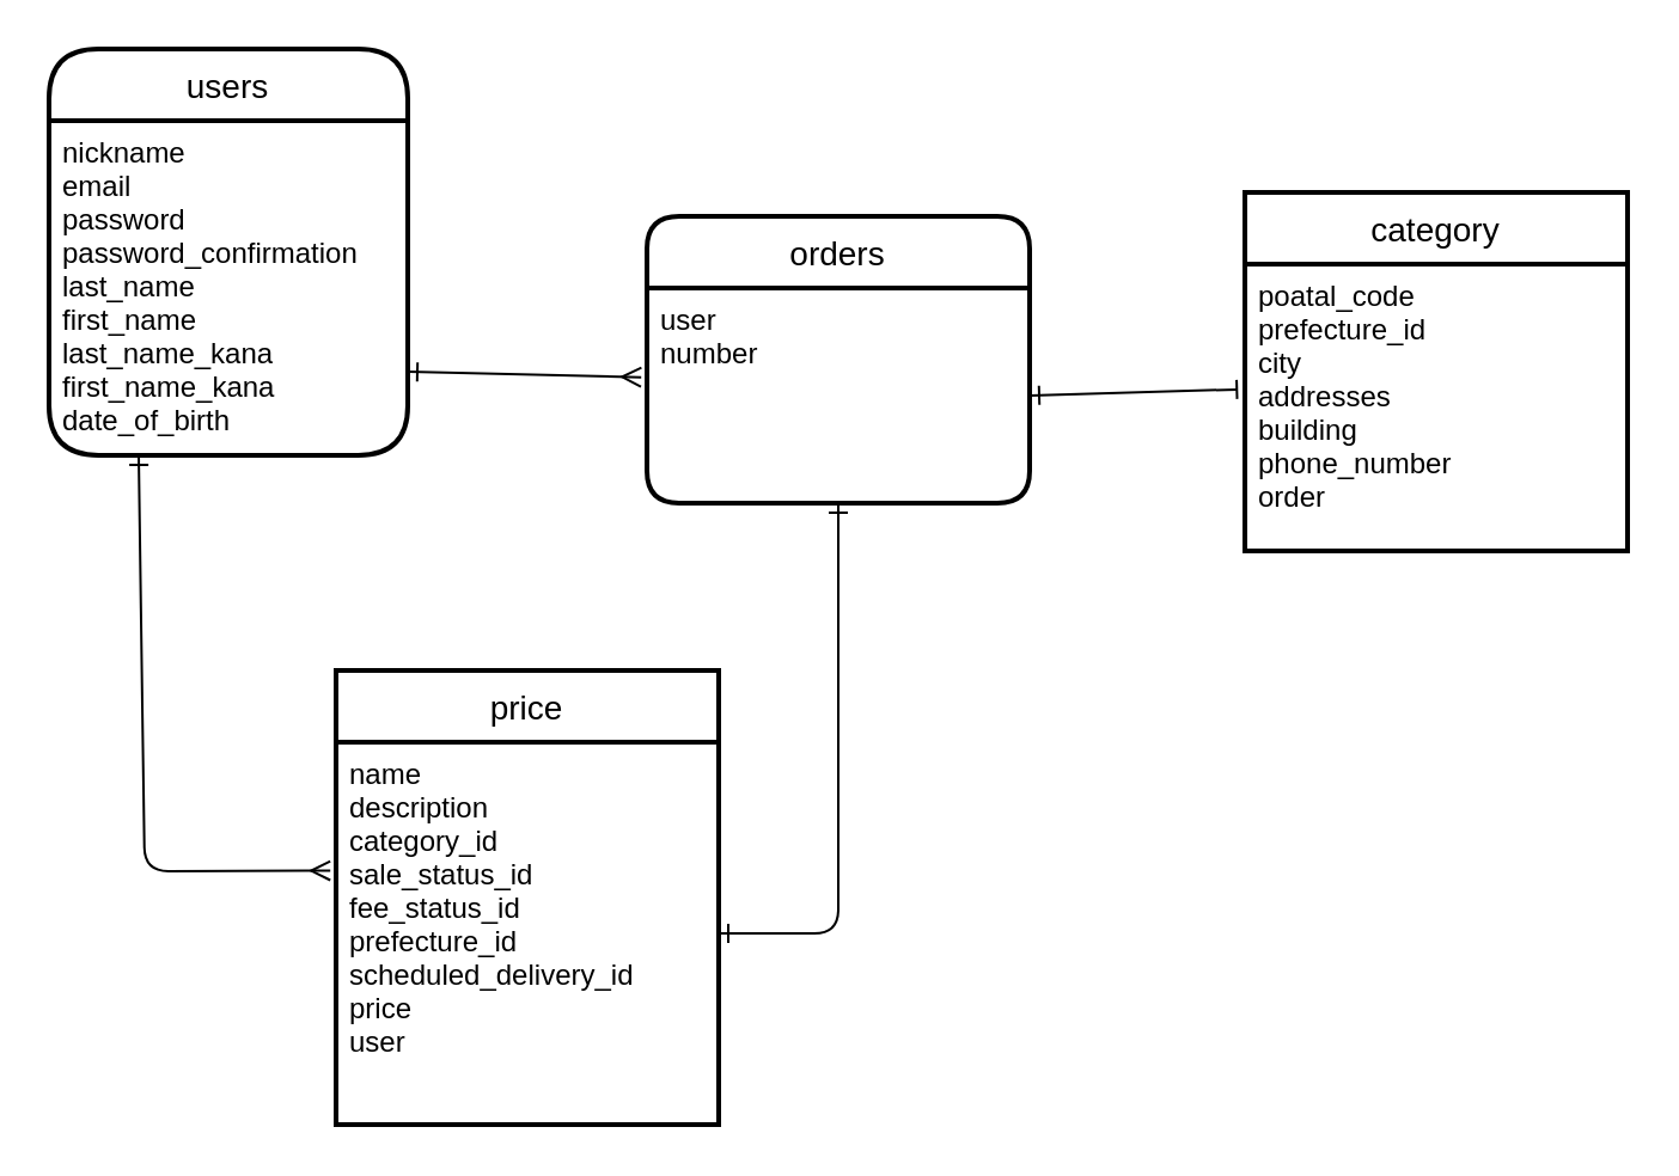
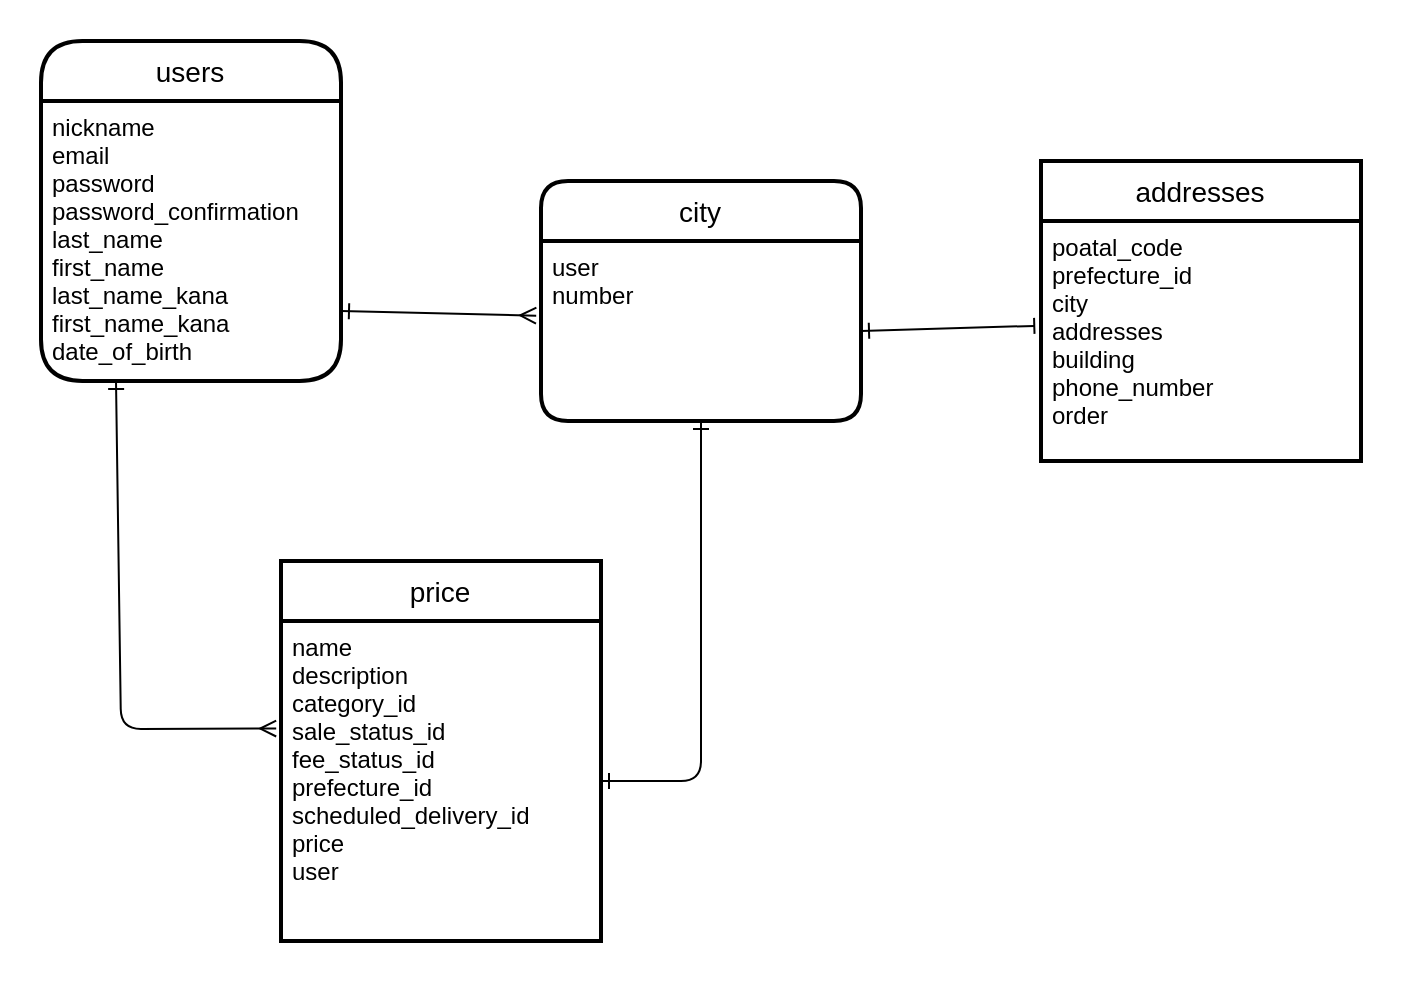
- <mxCell id="8" value="category" style="swimlane;childLayout=stackLayout;horizontal=1;startSize=30;horizontalStack=0;rounded=1;fontSize=14;fontStyle=0;strokeWidth=2;resizeParent=0;resizeLast=1;shadow=0;dashed=0;align=center;arcSize=0;" parent="1" vertex="1"><mxGeometry x="520" y="80" width="160" height="150" as="geometry" /></mxCell>
+ <mxCell id="8" value="addresses" style="swimlane;childLayout=stackLayout;horizontal=1;startSize=30;horizontalStack=0;rounded=1;fontSize=14;fontStyle=0;strokeWidth=2;resizeParent=0;resizeLast=1;shadow=0;dashed=0;align=center;arcSize=0;" parent="1" vertex="1"><mxGeometry x="520" y="80" width="160" height="150" as="geometry" /></mxCell>
- <mxCell id="6" value="orders" style="swimlane;childLayout=stackLayout;horizontal=1;startSize=30;horizontalStack=0;rounded=1;fontSize=14;fontStyle=0;strokeWidth=2;resizeParent=0;resizeLast=1;shadow=0;dashed=0;align=center;" parent="1" vertex="1"><mxGeometry x="270" y="90" width="160" height="120" as="geometry" /></mxCell>
+ <mxCell id="6" value="city" style="swimlane;childLayout=stackLayout;horizontal=1;startSize=30;horizontalStack=0;rounded=1;fontSize=14;fontStyle=0;strokeWidth=2;resizeParent=0;resizeLast=1;shadow=0;dashed=0;align=center;" parent="1" vertex="1"><mxGeometry x="270" y="90" width="160" height="120" as="geometry" /></mxCell>
